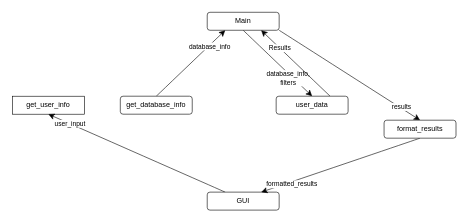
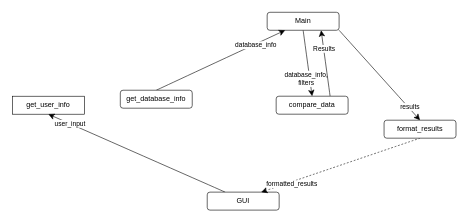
- <mxCell id="6" value="Main" style="rounded=1;whiteSpace=wrap;html=1;hachureGap=4;pointerEvents=0;" vertex="1" parent="1"><mxGeometry x="345" y="20" width="120" height="30" as="geometry" /></mxCell>
+ <mxCell id="6" value="Main" style="rounded=1;whiteSpace=wrap;html=1;hachureGap=4;pointerEvents=0;" vertex="1" parent="1"><mxGeometry x="445" y="20" width="120" height="30" as="geometry" /></mxCell>
- <mxCell id="19" value="get_database_info" style="rounded=1;whiteSpace=wrap;html=1;hachureGap=4;pointerEvents=0;verticalAlign=middle;" vertex="1" parent="1"><mxGeometry x="200" y="160" width="120" height="30" as="geometry" /></mxCell>
+ <mxCell id="19" value="get_database_info" style="rounded=1;whiteSpace=wrap;html=1;hachureGap=4;pointerEvents=0;verticalAlign=middle;" vertex="1" parent="1"><mxGeometry x="200" y="150" width="120" height="30" as="geometry" /></mxCell>
- <mxCell id="16" value="user_data" style="rounded=1;whiteSpace=wrap;html=1;hachureGap=4;pointerEvents=0;verticalAlign=middle;" vertex="1" parent="1"><mxGeometry x="460" y="160" width="120" height="30" as="geometry" /></mxCell>
+ <mxCell id="16" value="compare_data" style="rounded=1;whiteSpace=wrap;html=1;hachureGap=4;pointerEvents=0;verticalAlign=middle;" vertex="1" parent="1"><mxGeometry x="460" y="160" width="120" height="30" as="geometry" /></mxCell>
- <mxCell id="11" style="edgeStyle=none;curved=1;rounded=0;orthogonalLoop=1;jettySize=auto;html=1;exitX=0.5;exitY=1;exitDx=0;exitDy=0;entryX=0.75;entryY=0;entryDx=0;entryDy=0;endArrow=classic;endFill=1;startSize=14;endSize=8;sourcePerimeterSpacing=8;targetPerimeterSpacing=8;" edge="1" parent="1" source="13" target="10"><mxGeometry relative="1" as="geometry" /></mxCell>
+ <mxCell id="11" style="edgeStyle=none;curved=1;rounded=0;orthogonalLoop=1;jettySize=auto;html=1;exitX=0.5;exitY=1;exitDx=0;exitDy=0;entryX=0.75;entryY=0;entryDx=0;entryDy=0;endArrow=classic;endFill=1;startSize=14;endSize=8;sourcePerimeterSpacing=8;targetPerimeterSpacing=8;dashed=1;" edge="1" parent="1" source="13" target="10"><mxGeometry relative="1" as="geometry" /></mxCell>
